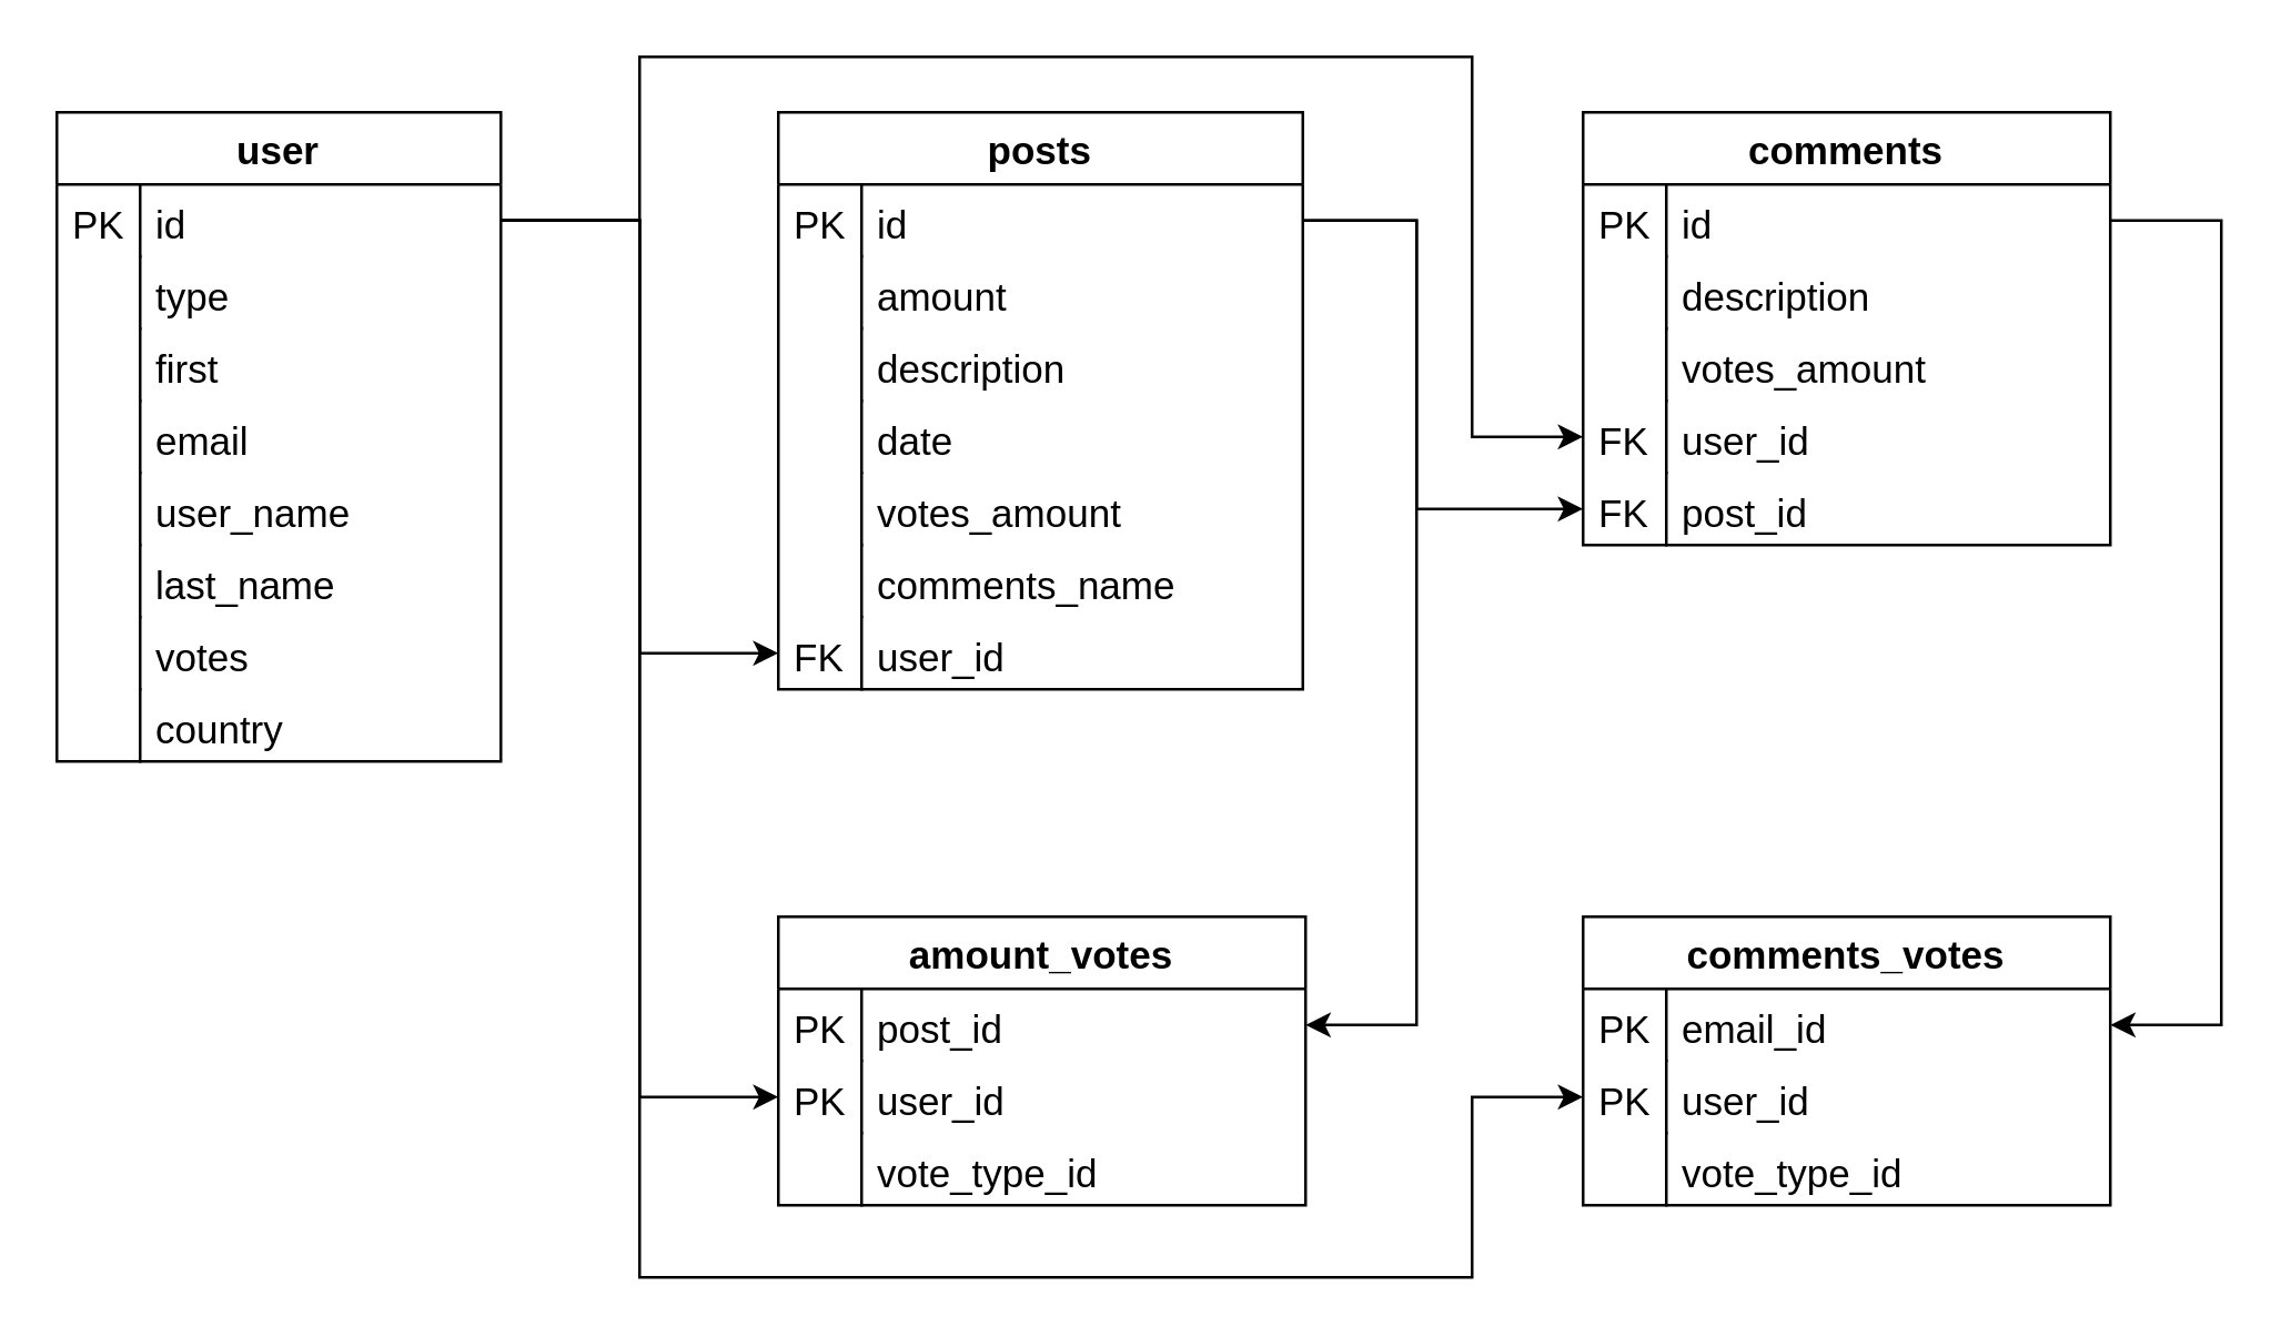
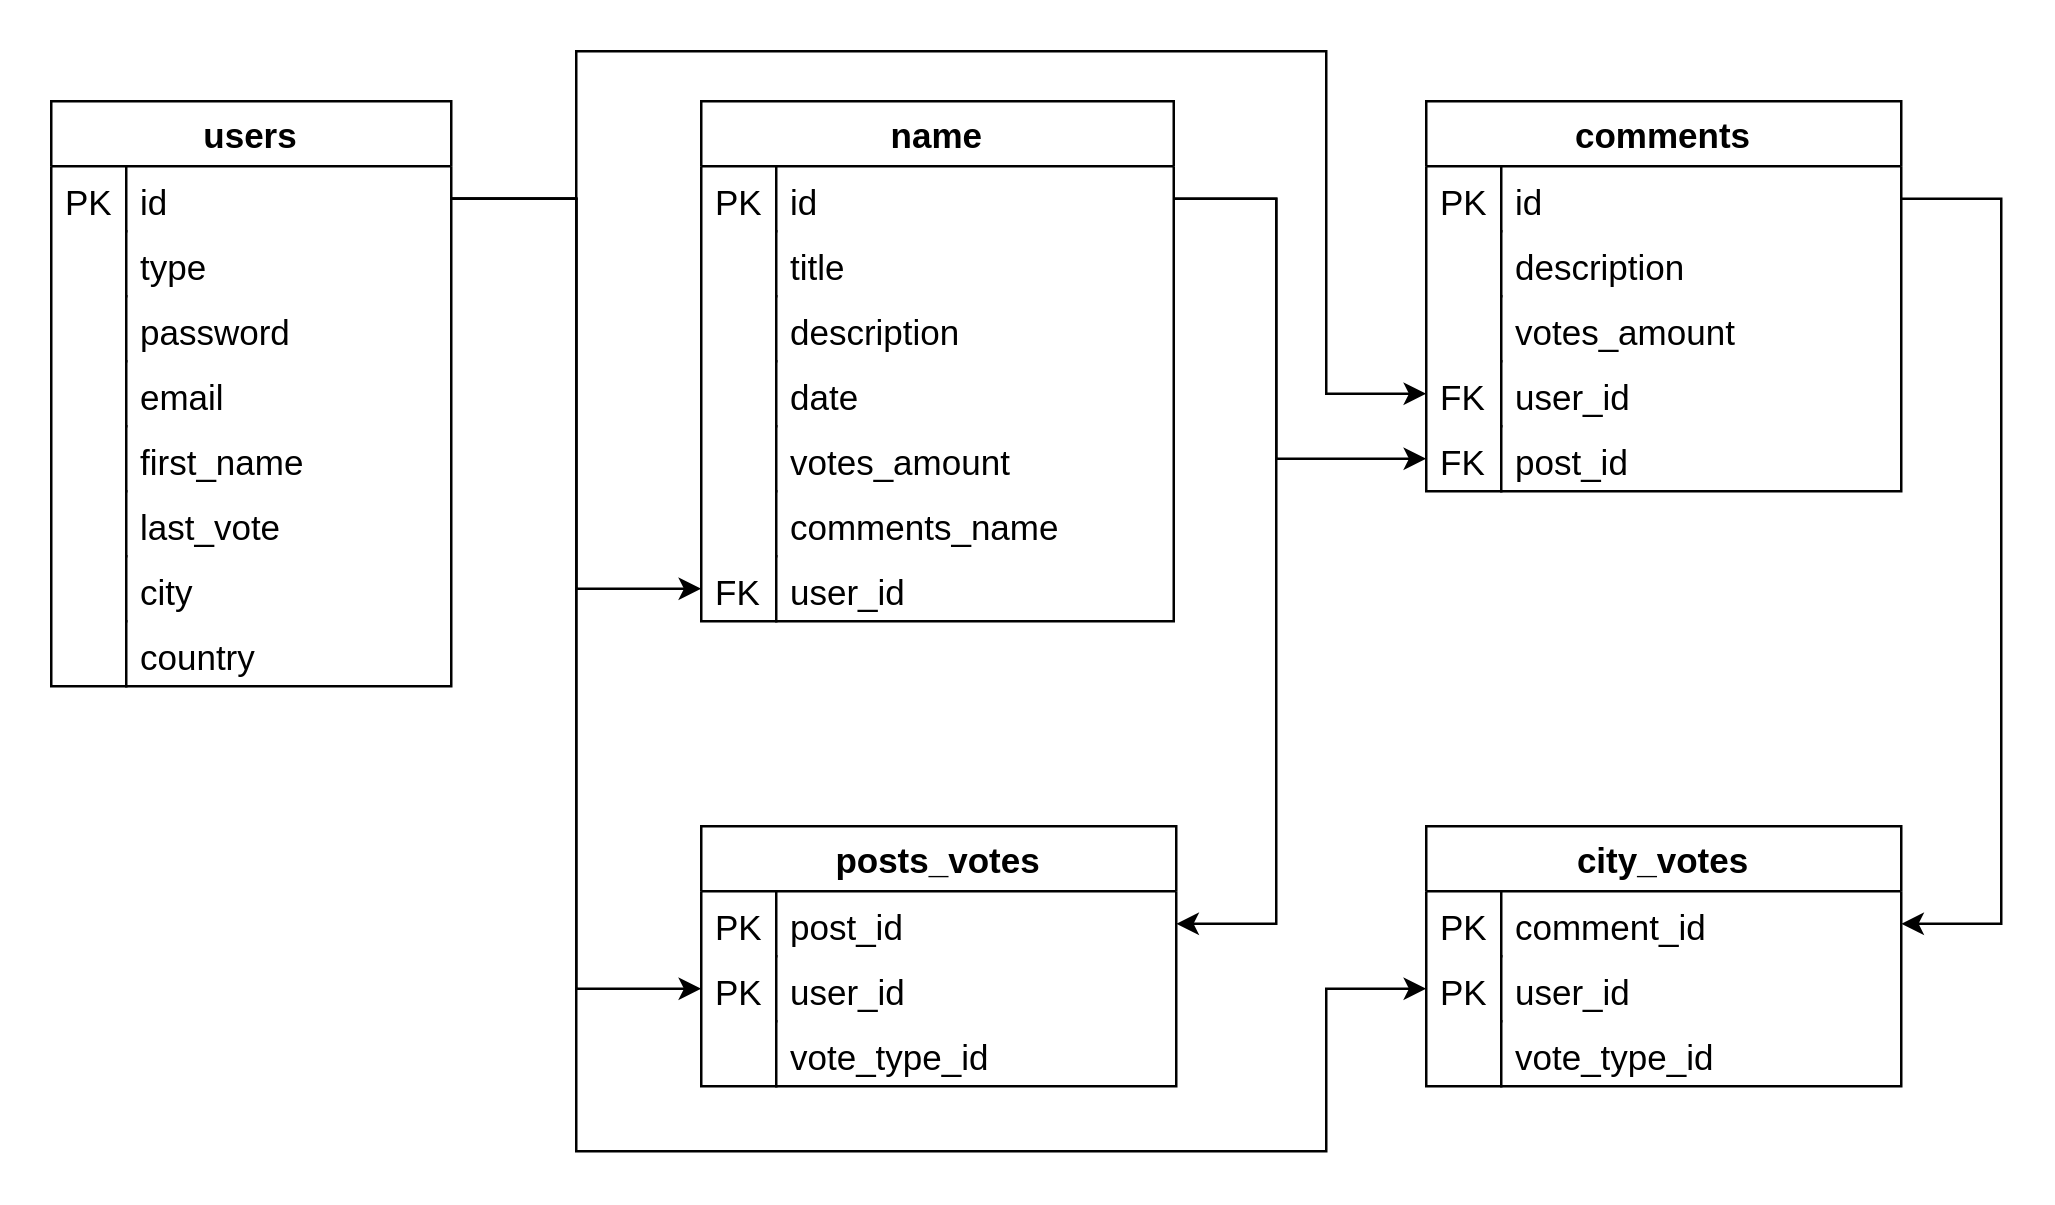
- <mxCell id="13" value="user" style="swimlane;fontStyle=1;childLayout=stackLayout;horizontal=1;startSize=26;horizontalStack=0;resizeParent=1;resizeLast=0;collapsible=1;marginBottom=0;rounded=0;shadow=0;strokeWidth=1;fontSize=14;" parent="1" vertex="1"><mxGeometry x="20" y="40" width="160" height="234" as="geometry"><mxRectangle x="260" y="270" width="160" height="26" as="alternateBounds" /></mxGeometry></mxCell>
+ <mxCell id="13" value="users" style="swimlane;fontStyle=1;childLayout=stackLayout;horizontal=1;startSize=26;horizontalStack=0;resizeParent=1;resizeLast=0;collapsible=1;marginBottom=0;rounded=0;shadow=0;strokeWidth=1;fontSize=14;" parent="1" vertex="1"><mxGeometry x="20" y="40" width="160" height="234" as="geometry"><mxRectangle x="260" y="270" width="160" height="26" as="alternateBounds" /></mxGeometry></mxCell>
- <mxCell id="30" value="posts" style="swimlane;fontStyle=1;childLayout=stackLayout;horizontal=1;startSize=26;horizontalStack=0;resizeParent=1;resizeLast=0;collapsible=1;marginBottom=0;rounded=0;shadow=0;strokeWidth=1;fontSize=14;" parent="1" vertex="1"><mxGeometry x="280" y="40" width="189" height="208" as="geometry"><mxRectangle x="260" y="270" width="160" height="26" as="alternateBounds" /></mxGeometry></mxCell>
+ <mxCell id="30" value="name" style="swimlane;fontStyle=1;childLayout=stackLayout;horizontal=1;startSize=26;horizontalStack=0;resizeParent=1;resizeLast=0;collapsible=1;marginBottom=0;rounded=0;shadow=0;strokeWidth=1;fontSize=14;" parent="1" vertex="1"><mxGeometry x="280" y="40" width="189" height="208" as="geometry"><mxRectangle x="260" y="270" width="160" height="26" as="alternateBounds" /></mxGeometry></mxCell>
- <mxCell id="33" value="amount" style="shape=partialRectangle;top=0;left=0;right=0;bottom=0;align=left;verticalAlign=top;fillColor=none;spacingLeft=34;spacingRight=4;overflow=hidden;rotatable=0;points=[[0,0.5],[1,0.5]];portConstraint=eastwest;dropTarget=0;fontSize=14;" parent="30" vertex="1"><mxGeometry y="52" width="189" height="26" as="geometry" /></mxCell>
+ <mxCell id="33" value="title" style="shape=partialRectangle;top=0;left=0;right=0;bottom=0;align=left;verticalAlign=top;fillColor=none;spacingLeft=34;spacingRight=4;overflow=hidden;rotatable=0;points=[[0,0.5],[1,0.5]];portConstraint=eastwest;dropTarget=0;fontSize=14;" parent="30" vertex="1"><mxGeometry y="52" width="189" height="26" as="geometry" /></mxCell>
- <mxCell id="18" value="first" style="shape=partialRectangle;top=0;left=0;right=0;bottom=0;align=left;verticalAlign=top;fillColor=none;spacingLeft=34;spacingRight=4;overflow=hidden;rotatable=0;points=[[0,0.5],[1,0.5]];portConstraint=eastwest;dropTarget=0;fontSize=14;" parent="13" vertex="1"><mxGeometry y="78" width="160" height="26" as="geometry" /></mxCell>
+ <mxCell id="18" value="password" style="shape=partialRectangle;top=0;left=0;right=0;bottom=0;align=left;verticalAlign=top;fillColor=none;spacingLeft=34;spacingRight=4;overflow=hidden;rotatable=0;points=[[0,0.5],[1,0.5]];portConstraint=eastwest;dropTarget=0;fontSize=14;" parent="13" vertex="1"><mxGeometry y="78" width="160" height="26" as="geometry" /></mxCell>
- <mxCell id="22" value="user_name" style="shape=partialRectangle;top=0;left=0;right=0;bottom=0;align=left;verticalAlign=top;fillColor=none;spacingLeft=34;spacingRight=4;overflow=hidden;rotatable=0;points=[[0,0.5],[1,0.5]];portConstraint=eastwest;dropTarget=0;fontSize=14;" parent="13" vertex="1"><mxGeometry y="130" width="160" height="26" as="geometry" /></mxCell>
+ <mxCell id="22" value="first_name" style="shape=partialRectangle;top=0;left=0;right=0;bottom=0;align=left;verticalAlign=top;fillColor=none;spacingLeft=34;spacingRight=4;overflow=hidden;rotatable=0;points=[[0,0.5],[1,0.5]];portConstraint=eastwest;dropTarget=0;fontSize=14;" parent="13" vertex="1"><mxGeometry y="130" width="160" height="26" as="geometry" /></mxCell>
- <mxCell id="24" value="last_name" style="shape=partialRectangle;top=0;left=0;right=0;bottom=0;align=left;verticalAlign=top;fillColor=none;spacingLeft=34;spacingRight=4;overflow=hidden;rotatable=0;points=[[0,0.5],[1,0.5]];portConstraint=eastwest;dropTarget=0;fontSize=14;" parent="13" vertex="1"><mxGeometry y="156" width="160" height="26" as="geometry" /></mxCell>
+ <mxCell id="24" value="last_vote" style="shape=partialRectangle;top=0;left=0;right=0;bottom=0;align=left;verticalAlign=top;fillColor=none;spacingLeft=34;spacingRight=4;overflow=hidden;rotatable=0;points=[[0,0.5],[1,0.5]];portConstraint=eastwest;dropTarget=0;fontSize=14;" parent="13" vertex="1"><mxGeometry y="156" width="160" height="26" as="geometry" /></mxCell>
- <mxCell id="26" value="votes" style="shape=partialRectangle;top=0;left=0;right=0;bottom=0;align=left;verticalAlign=top;fillColor=none;spacingLeft=34;spacingRight=4;overflow=hidden;rotatable=0;points=[[0,0.5],[1,0.5]];portConstraint=eastwest;dropTarget=0;fontSize=14;" parent="13" vertex="1"><mxGeometry y="182" width="160" height="26" as="geometry" /></mxCell>
+ <mxCell id="26" value="city" style="shape=partialRectangle;top=0;left=0;right=0;bottom=0;align=left;verticalAlign=top;fillColor=none;spacingLeft=34;spacingRight=4;overflow=hidden;rotatable=0;points=[[0,0.5],[1,0.5]];portConstraint=eastwest;dropTarget=0;fontSize=14;" parent="13" vertex="1"><mxGeometry y="182" width="160" height="26" as="geometry" /></mxCell>
- <mxCell id="45" value="amount_votes" style="swimlane;fontStyle=1;childLayout=stackLayout;horizontal=1;startSize=26;horizontalStack=0;resizeParent=1;resizeLast=0;collapsible=1;marginBottom=0;rounded=0;shadow=0;strokeWidth=1;fontSize=14;" parent="1" vertex="1"><mxGeometry x="280" y="330" width="190" height="104" as="geometry"><mxRectangle x="260" y="80" width="160" height="26" as="alternateBounds" /></mxGeometry></mxCell>
+ <mxCell id="45" value="posts_votes" style="swimlane;fontStyle=1;childLayout=stackLayout;horizontal=1;startSize=26;horizontalStack=0;resizeParent=1;resizeLast=0;collapsible=1;marginBottom=0;rounded=0;shadow=0;strokeWidth=1;fontSize=14;" parent="1" vertex="1"><mxGeometry x="280" y="330" width="190" height="104" as="geometry"><mxRectangle x="260" y="80" width="160" height="26" as="alternateBounds" /></mxGeometry></mxCell>
- <mxCell id="53" value="comments_votes" style="swimlane;fontStyle=1;childLayout=stackLayout;horizontal=1;startSize=26;horizontalStack=0;resizeParent=1;resizeLast=0;collapsible=1;marginBottom=0;rounded=0;shadow=0;strokeWidth=1;fontSize=14;" parent="1" vertex="1"><mxGeometry x="570" y="330" width="190" height="104" as="geometry"><mxRectangle x="260" y="80" width="160" height="26" as="alternateBounds" /></mxGeometry></mxCell>
+ <mxCell id="53" value="city_votes" style="swimlane;fontStyle=1;childLayout=stackLayout;horizontal=1;startSize=26;horizontalStack=0;resizeParent=1;resizeLast=0;collapsible=1;marginBottom=0;rounded=0;shadow=0;strokeWidth=1;fontSize=14;" parent="1" vertex="1"><mxGeometry x="570" y="330" width="190" height="104" as="geometry"><mxRectangle x="260" y="80" width="160" height="26" as="alternateBounds" /></mxGeometry></mxCell>
- <mxCell id="54" value="email_id" style="shape=partialRectangle;top=0;left=0;right=0;bottom=1;align=left;verticalAlign=top;fillColor=none;spacingLeft=34;spacingRight=4;overflow=hidden;rotatable=0;points=[[0,0.5],[1,0.5]];portConstraint=eastwest;dropTarget=0;fontSize=14;strokeColor=none;" parent="53" vertex="1"><mxGeometry y="26" width="190" height="26" as="geometry" /></mxCell>
+ <mxCell id="54" value="comment_id" style="shape=partialRectangle;top=0;left=0;right=0;bottom=1;align=left;verticalAlign=top;fillColor=none;spacingLeft=34;spacingRight=4;overflow=hidden;rotatable=0;points=[[0,0.5],[1,0.5]];portConstraint=eastwest;dropTarget=0;fontSize=14;strokeColor=none;" parent="53" vertex="1"><mxGeometry y="26" width="190" height="26" as="geometry" /></mxCell>
